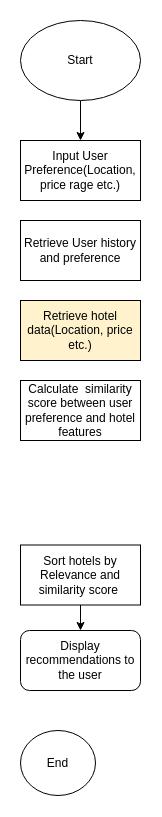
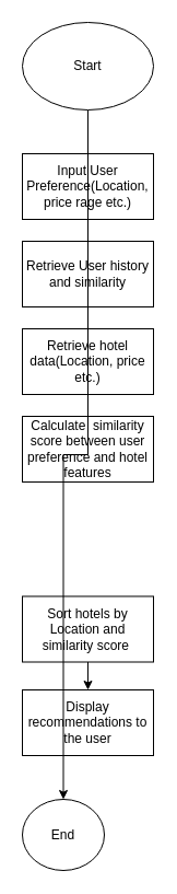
- <mxCell id="10" style="edgeStyle=orthogonalEdgeStyle;rounded=0;orthogonalLoop=1;jettySize=auto;html=1;exitX=0.5;exitY=1;exitDx=0;exitDy=0;" edge="1" parent="1" source="11" target="2"><mxGeometry relative="1" as="geometry" /></mxCell>
+ <mxCell id="10" style="edgeStyle=orthogonalEdgeStyle;rounded=0;orthogonalLoop=1;jettySize=auto;html=1;exitX=0.5;exitY=1;exitDx=0;exitDy=0;" edge="1" parent="1" source="11" target="9"><mxGeometry relative="1" as="geometry" /></mxCell>
- <mxCell id="3" value="Retrieve User history and preference" style="rounded=0;whiteSpace=wrap;html=1;" vertex="1" parent="1"><mxGeometry x="20" y="220" width="120" height="60" as="geometry" /></mxCell>
+ <mxCell id="3" value="Retrieve User history and similarity" style="rounded=0;whiteSpace=wrap;html=1;" vertex="1" parent="1"><mxGeometry x="20" y="220" width="120" height="60" as="geometry" /></mxCell>
- <mxCell id="4" value="Retrieve hotel data(Location, price etc.)" style="rounded=0;whiteSpace=wrap;html=1;fillColor=#fff2cc;" vertex="1" parent="1"><mxGeometry x="20" y="300" width="120" height="60" as="geometry" /></mxCell>
+ <mxCell id="4" value="Retrieve hotel data(Location, price etc.)" style="rounded=0;whiteSpace=wrap;html=1;" vertex="1" parent="1"><mxGeometry x="20" y="300" width="120" height="60" as="geometry" /></mxCell>
- <mxCell id="7" value="Sort hotels by Relevance and similarity score&amp;nbsp;" style="rounded=0;whiteSpace=wrap;html=1;" vertex="1" parent="1"><mxGeometry x="20" y="544.5" width="120" height="60" as="geometry" /></mxCell>
+ <mxCell id="7" value="Sort hotels by Location and similarity score&amp;nbsp;" style="rounded=0;whiteSpace=wrap;html=1;" vertex="1" parent="1"><mxGeometry x="20" y="544.5" width="120" height="60" as="geometry" /></mxCell>
- <mxCell id="8" value="Display recommendations to the user" style="whiteSpace=wrap;html=1;rounded=1;" vertex="1" parent="1"><mxGeometry x="20" y="630" width="120" height="60" as="geometry" /></mxCell>
+ <mxCell id="8" value="Display recommendations to the user" style="rounded=0;whiteSpace=wrap;html=1;" vertex="1" parent="1"><mxGeometry x="20" y="630" width="120" height="60" as="geometry" /></mxCell>
